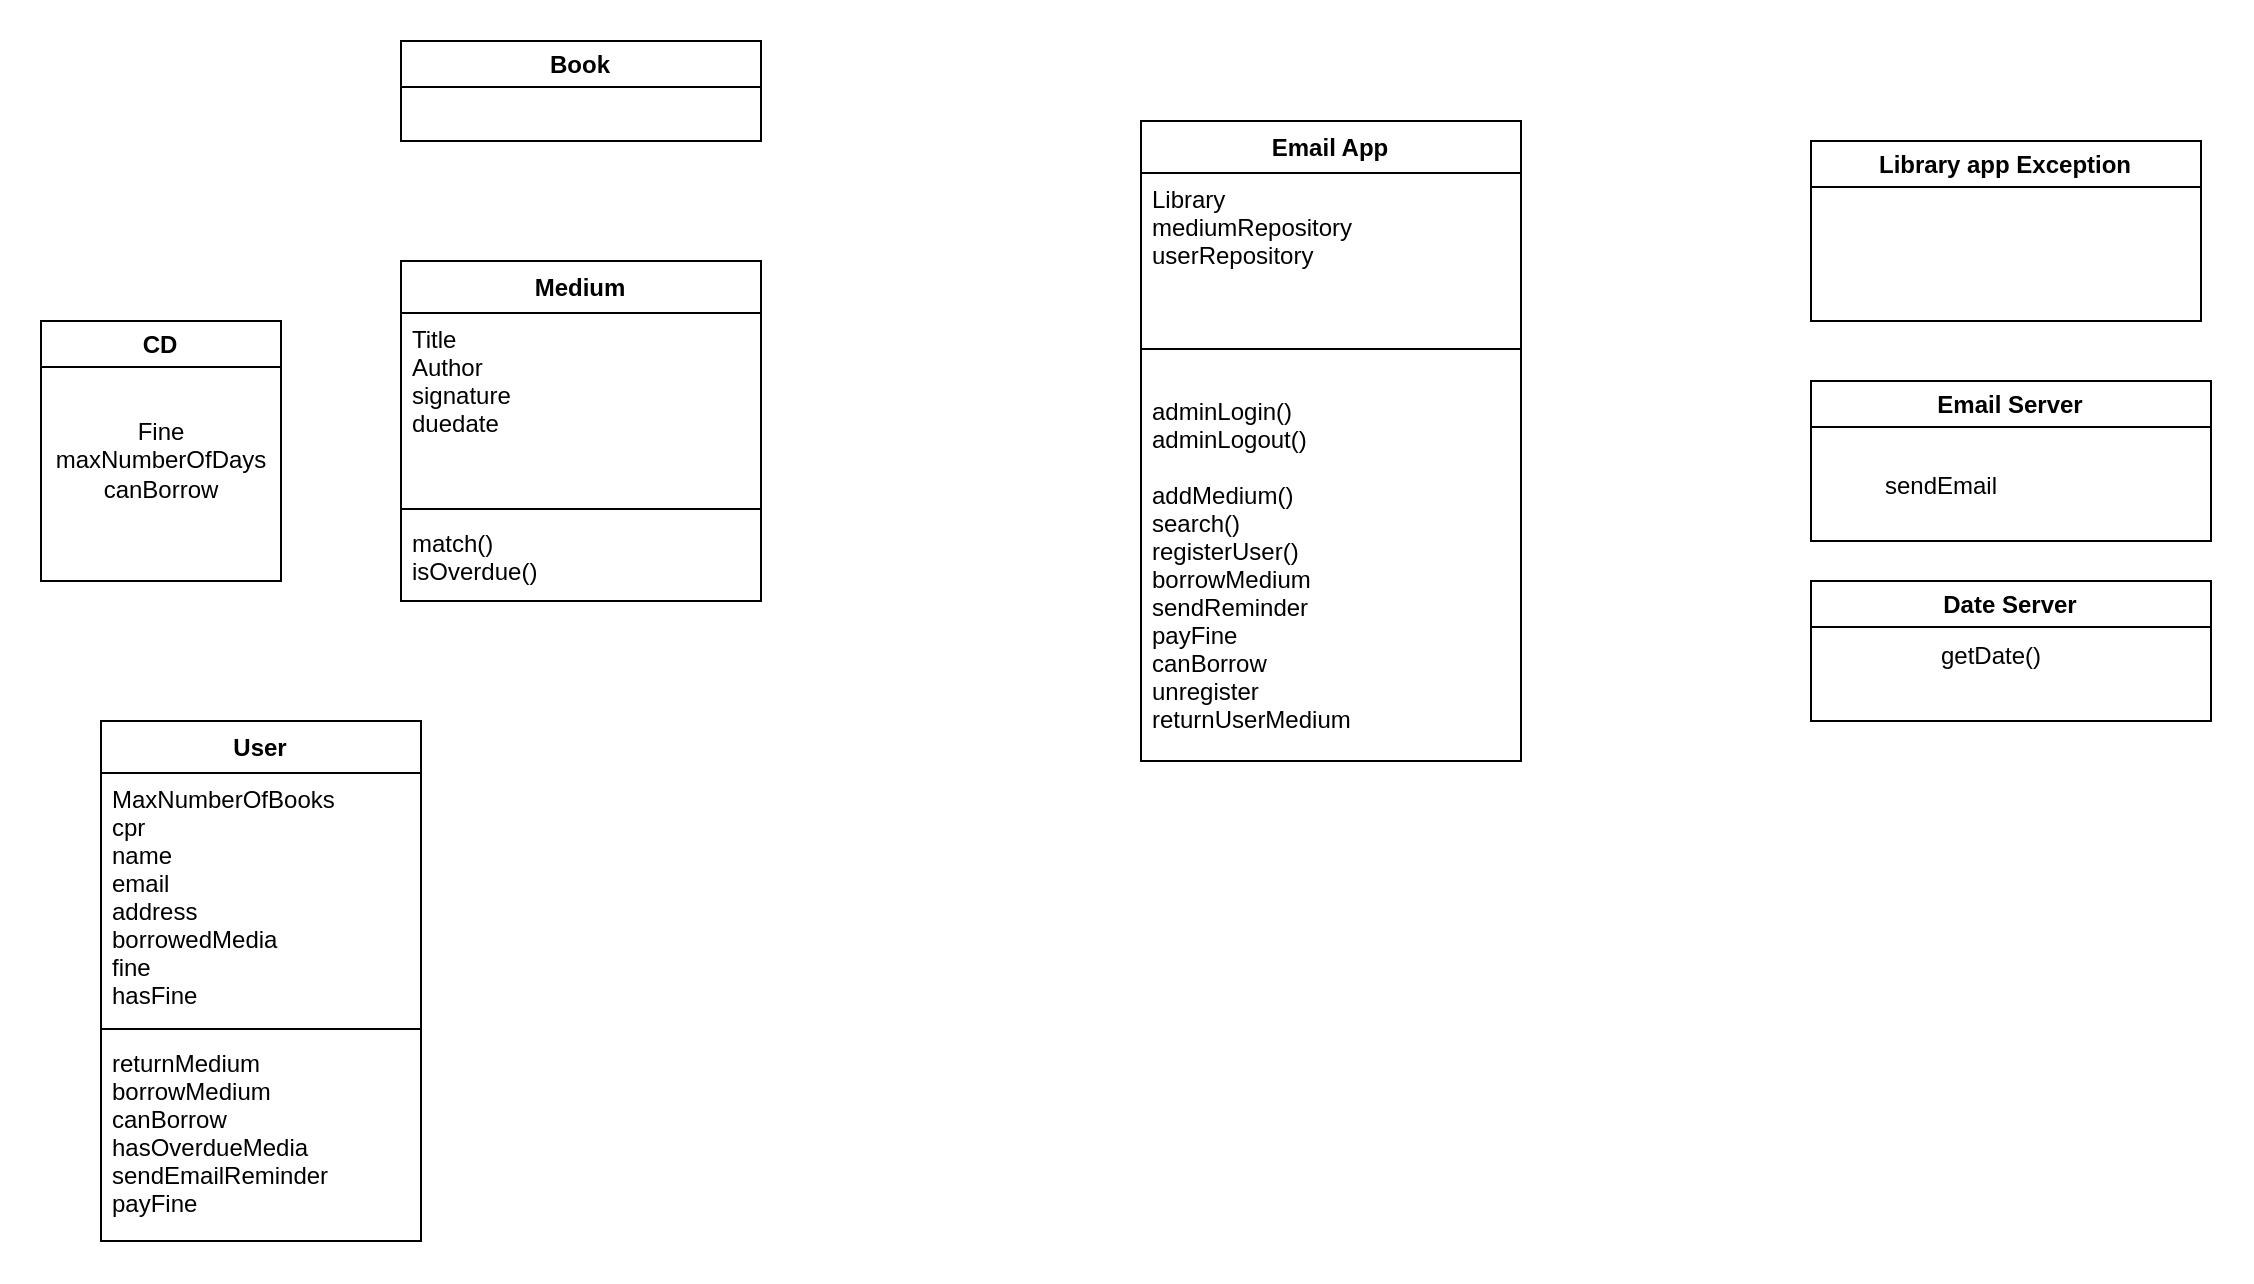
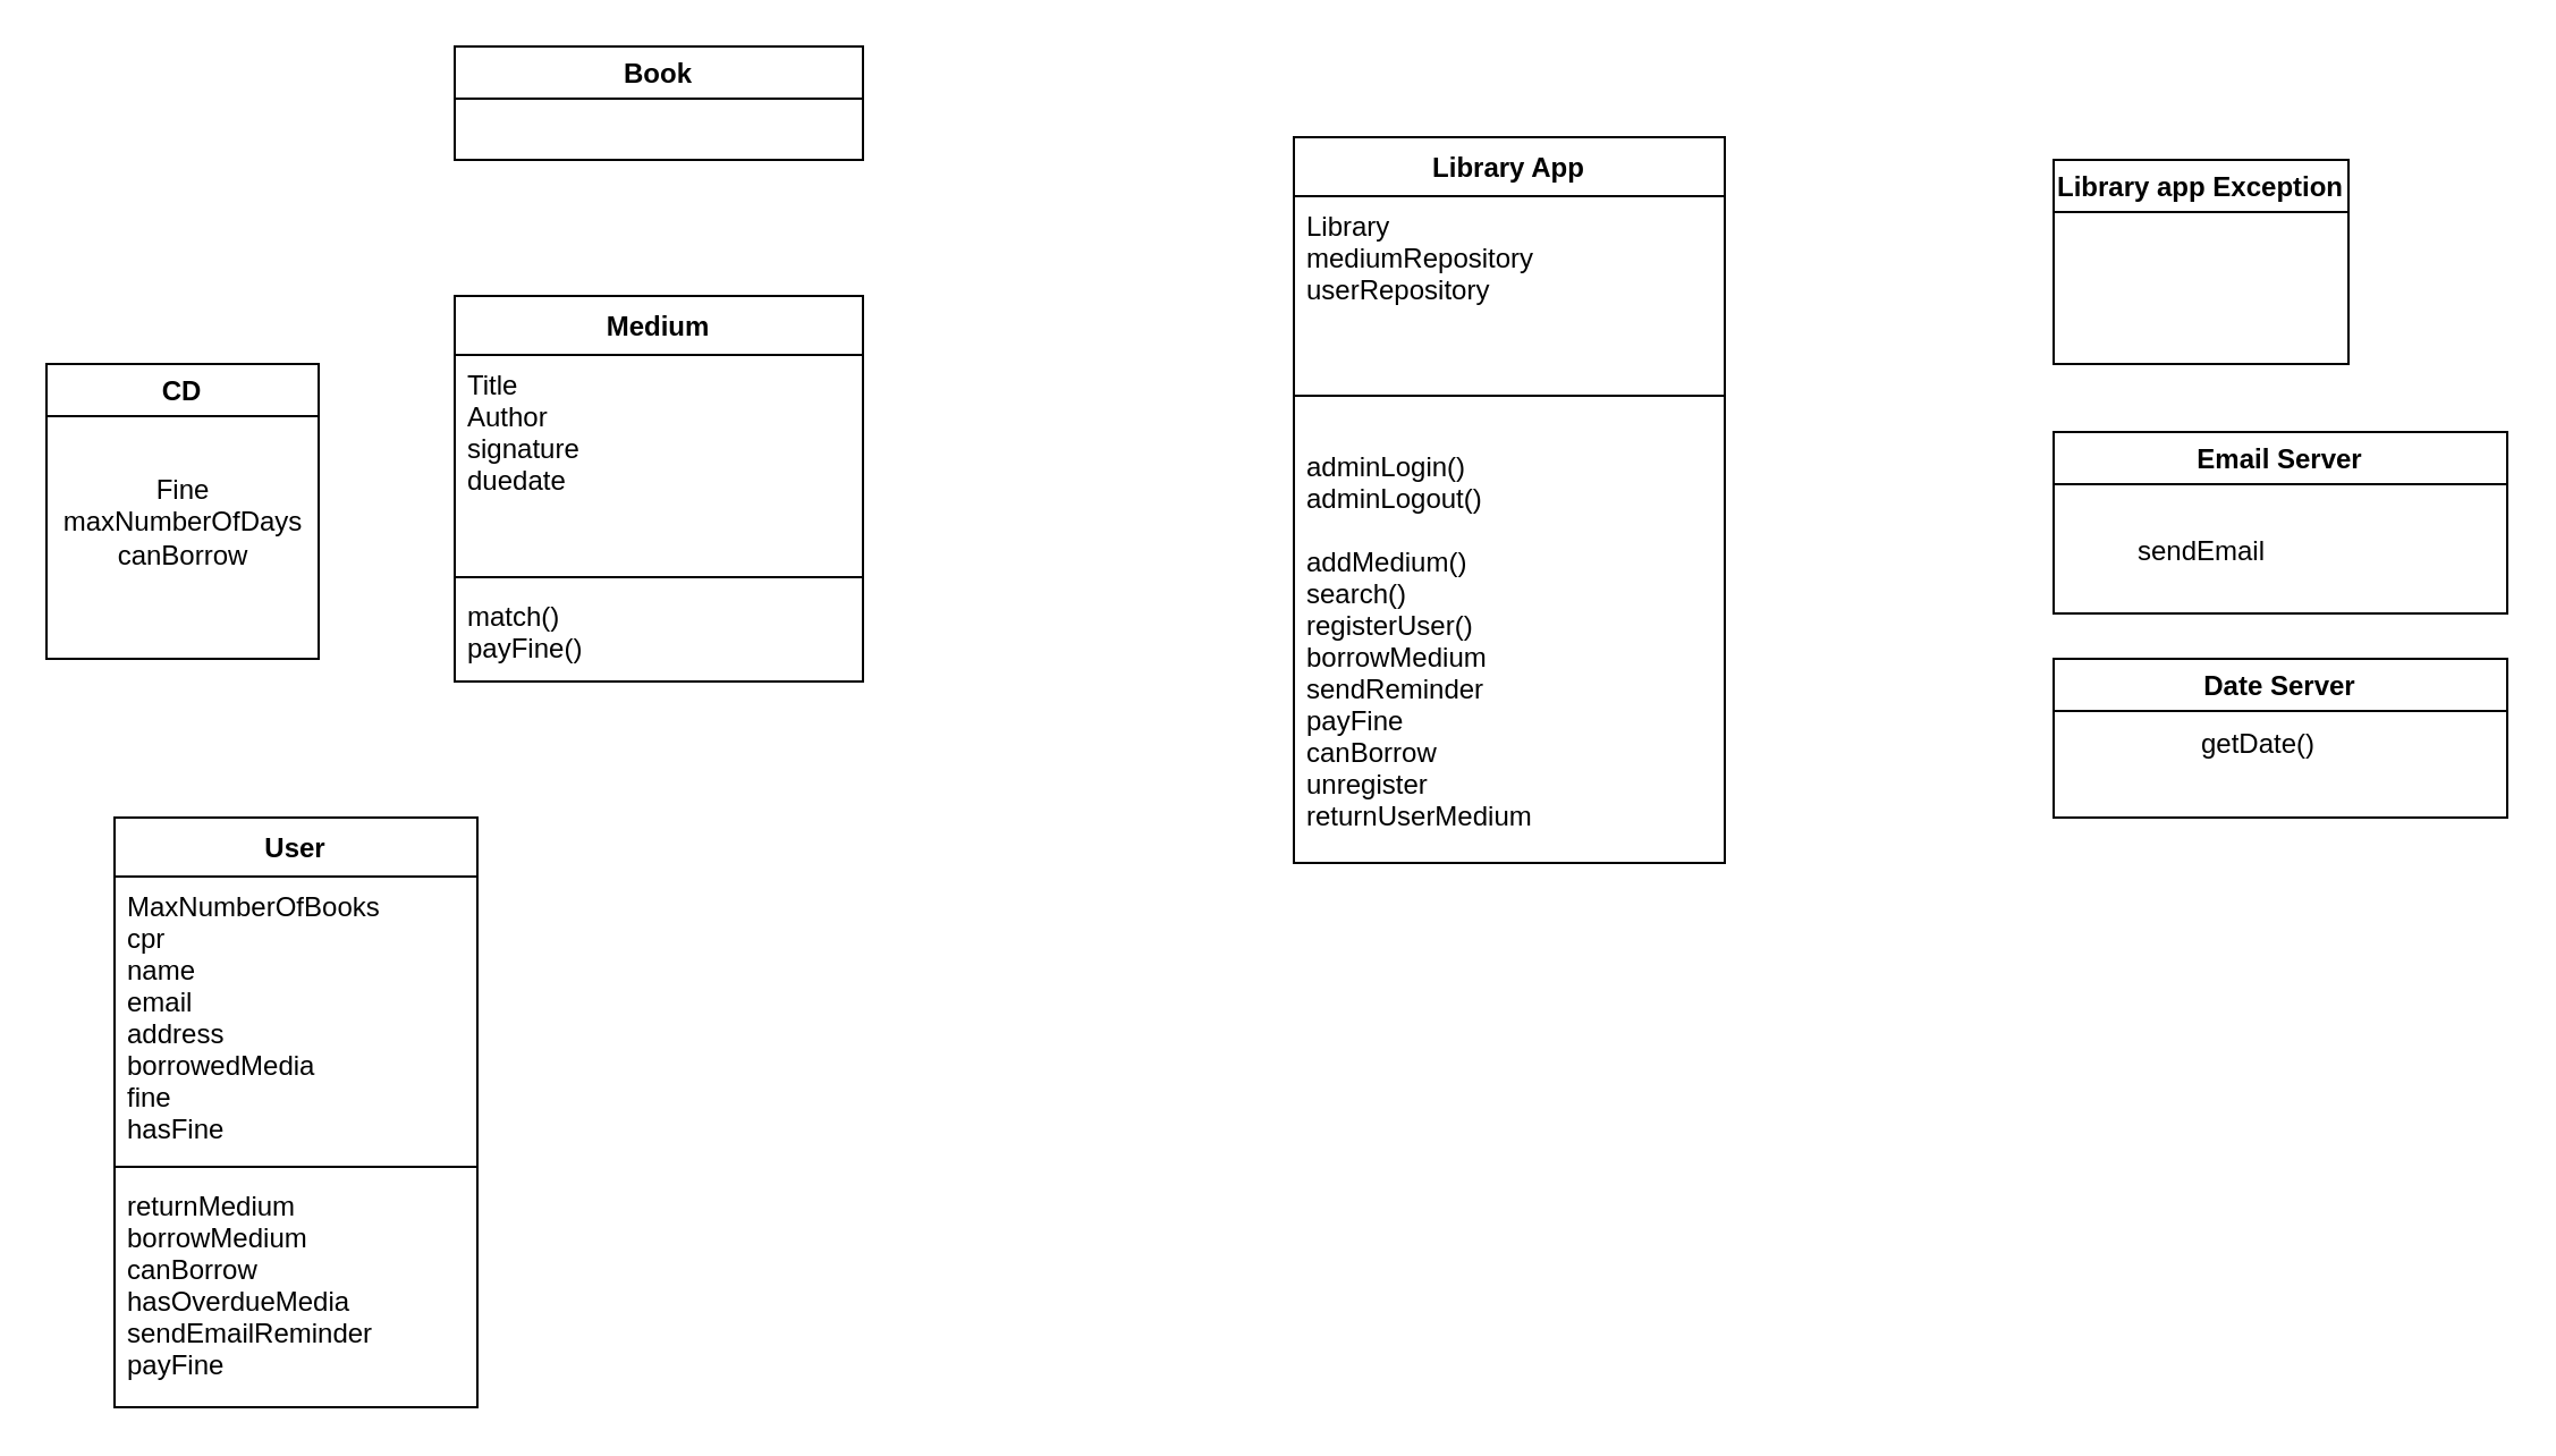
- <mxCell id="14" value="Email App" style="swimlane;fontStyle=1;align=center;verticalAlign=top;childLayout=stackLayout;horizontal=1;startSize=26;horizontalStack=0;resizeParent=1;resizeParentMax=0;resizeLast=0;collapsible=1;marginBottom=0;" vertex="1" parent="1"><mxGeometry x="570" y="60" width="190" height="320" as="geometry" /></mxCell>
+ <mxCell id="14" value="Library App" style="swimlane;fontStyle=1;align=center;verticalAlign=top;childLayout=stackLayout;horizontal=1;startSize=26;horizontalStack=0;resizeParent=1;resizeParentMax=0;resizeLast=0;collapsible=1;marginBottom=0;" vertex="1" parent="1"><mxGeometry x="570" y="60" width="190" height="320" as="geometry" /></mxCell>
- <mxCell id="6" value="Library app Exception" style="swimlane;" vertex="1" parent="1"><mxGeometry x="905" y="70" width="195" height="90" as="geometry" /></mxCell>
+ <mxCell id="6" value="Library app Exception" style="swimlane;" vertex="1" parent="1"><mxGeometry x="905" y="70" width="130" height="90" as="geometry" /></mxCell>
- <mxCell id="13" value="match()&#10;isOverdue()" style="text;strokeColor=none;fillColor=none;align=left;verticalAlign=top;spacingLeft=4;spacingRight=4;overflow=hidden;rotatable=0;points=[[0,0.5],[1,0.5]];portConstraint=eastwest;" vertex="1" parent="10"><mxGeometry y="128" width="180" height="42" as="geometry" /></mxCell>
+ <mxCell id="13" value="match()&#10;payFine()" style="text;strokeColor=none;fillColor=none;align=left;verticalAlign=top;spacingLeft=4;spacingRight=4;overflow=hidden;rotatable=0;points=[[0,0.5],[1,0.5]];portConstraint=eastwest;" vertex="1" parent="10"><mxGeometry y="128" width="180" height="42" as="geometry" /></mxCell>
